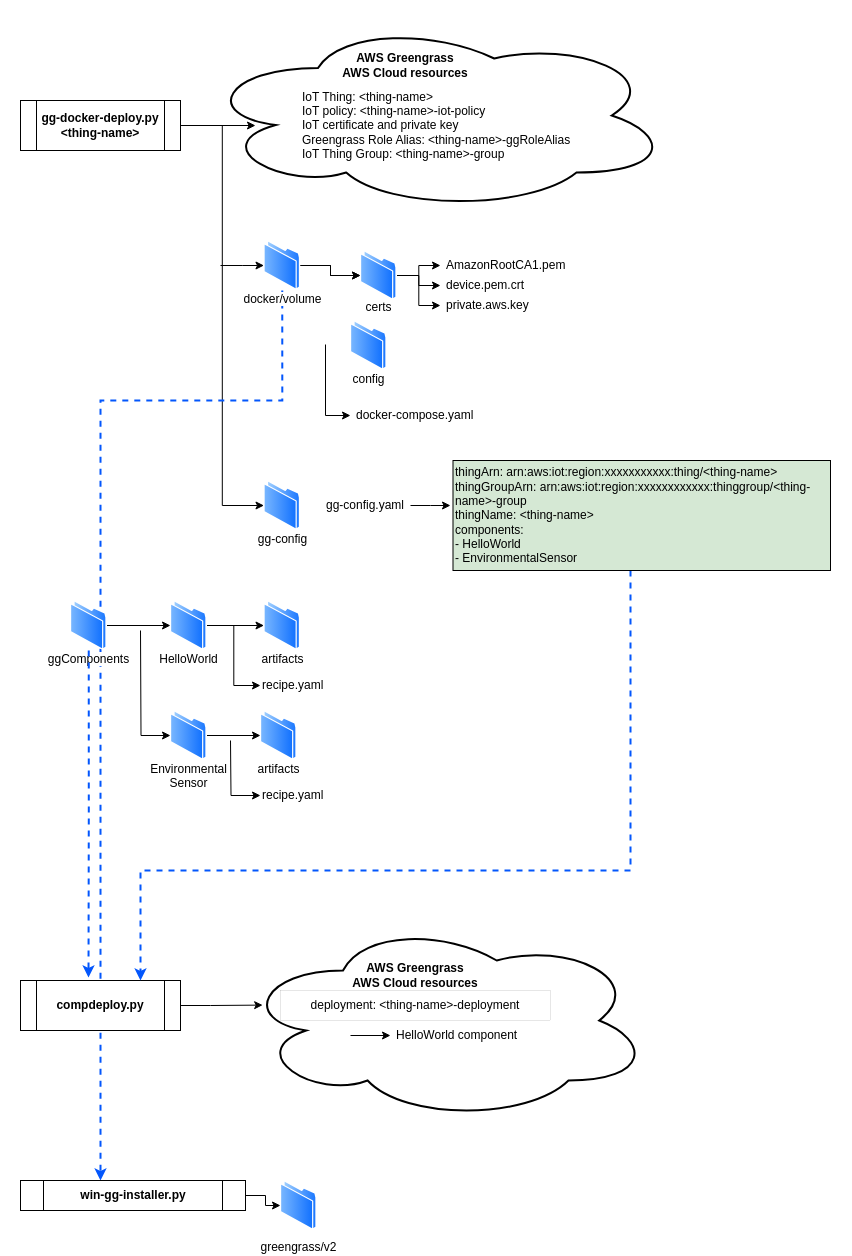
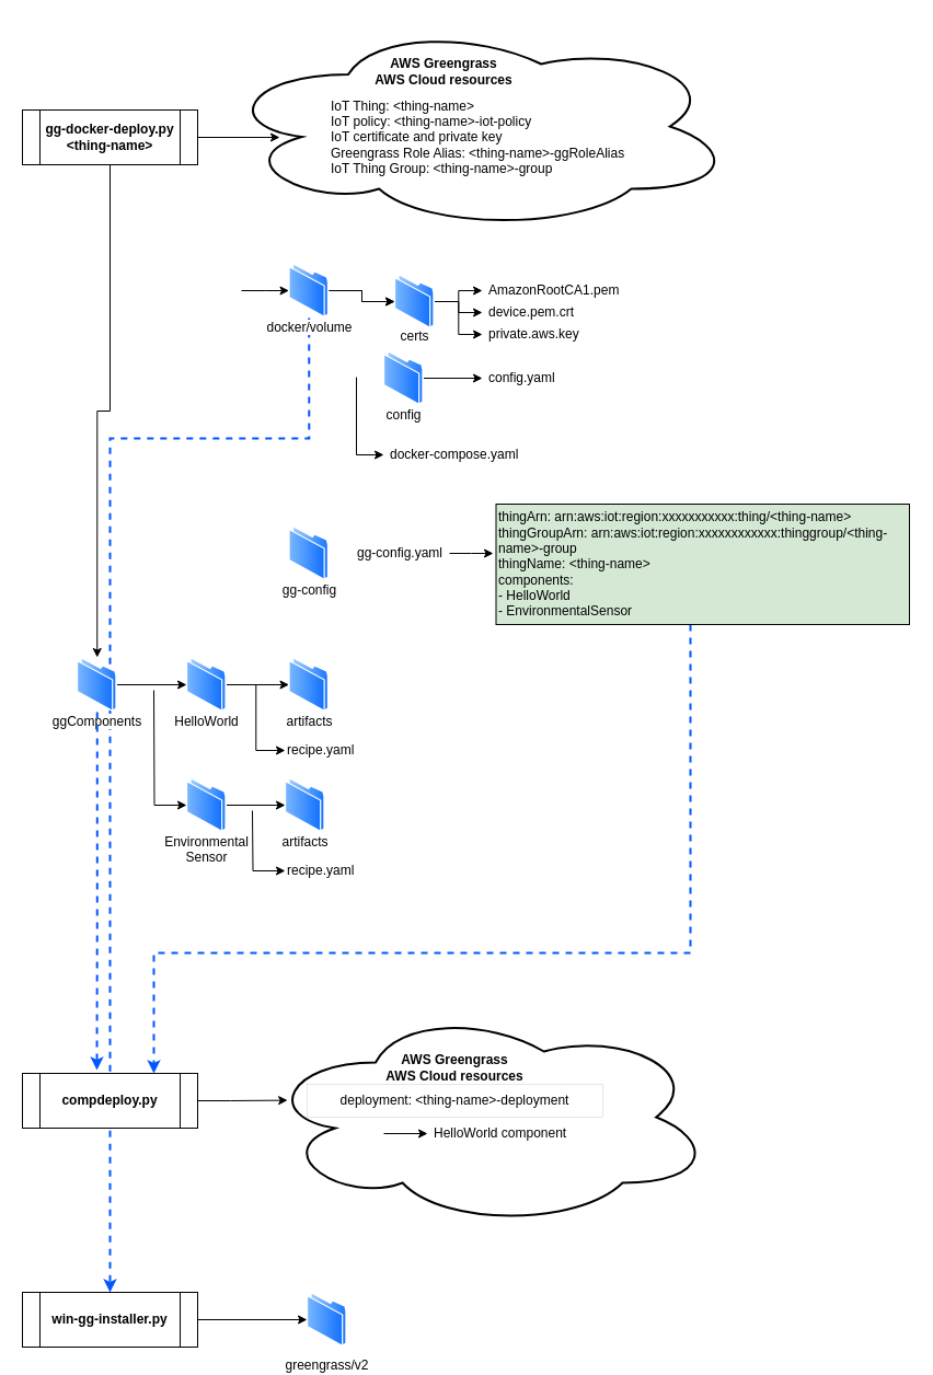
- <mxCell id="2" style="edgeStyle=orthogonalEdgeStyle;rounded=0;orthogonalLoop=1;jettySize=auto;html=1;entryX=0;entryY=0.5;entryDx=0;entryDy=0;" edge="1" parent="1" source="3" target="20"><mxGeometry relative="1" as="geometry" /></mxCell>
+ <mxCell id="2" style="edgeStyle=orthogonalEdgeStyle;rounded=0;orthogonalLoop=1;jettySize=auto;html=1;" edge="1" parent="1" source="3" target="40"><mxGeometry relative="1" as="geometry" /></mxCell>
+ <mxCell id="17" style="edgeStyle=orthogonalEdgeStyle;rounded=0;orthogonalLoop=1;jettySize=auto;html=1;" edge="1" parent="1" source="18" target="19"><mxGeometry relative="1" as="geometry" /></mxCell>
+ <mxCell id="19" value="config.yaml" style="text;strokeColor=none;fillColor=none;align=left;verticalAlign=middle;spacingLeft=4;spacingRight=4;overflow=hidden;points=[[0,0.5],[1,0.5]];portConstraint=eastwest;rotatable=0;whiteSpace=wrap;html=1;" vertex="1" parent="1"><mxGeometry x="440" y="330" width="80" height="30" as="geometry" /></mxCell>
- <mxCell id="38" value="&lt;b&gt;win-gg-installer.py&lt;/b&gt;" style="shape=process;whiteSpace=wrap;html=1;backgroundOutline=1;" vertex="1" parent="1"><mxGeometry x="20" y="1180" width="225" height="30" as="geometry" /></mxCell>
+ <mxCell id="38" value="&lt;b&gt;win-gg-installer.py&lt;/b&gt;" style="shape=process;whiteSpace=wrap;html=1;backgroundOutline=1;" vertex="1" parent="1"><mxGeometry x="20" y="1180" width="160" height="50" as="geometry" /></mxCell>
